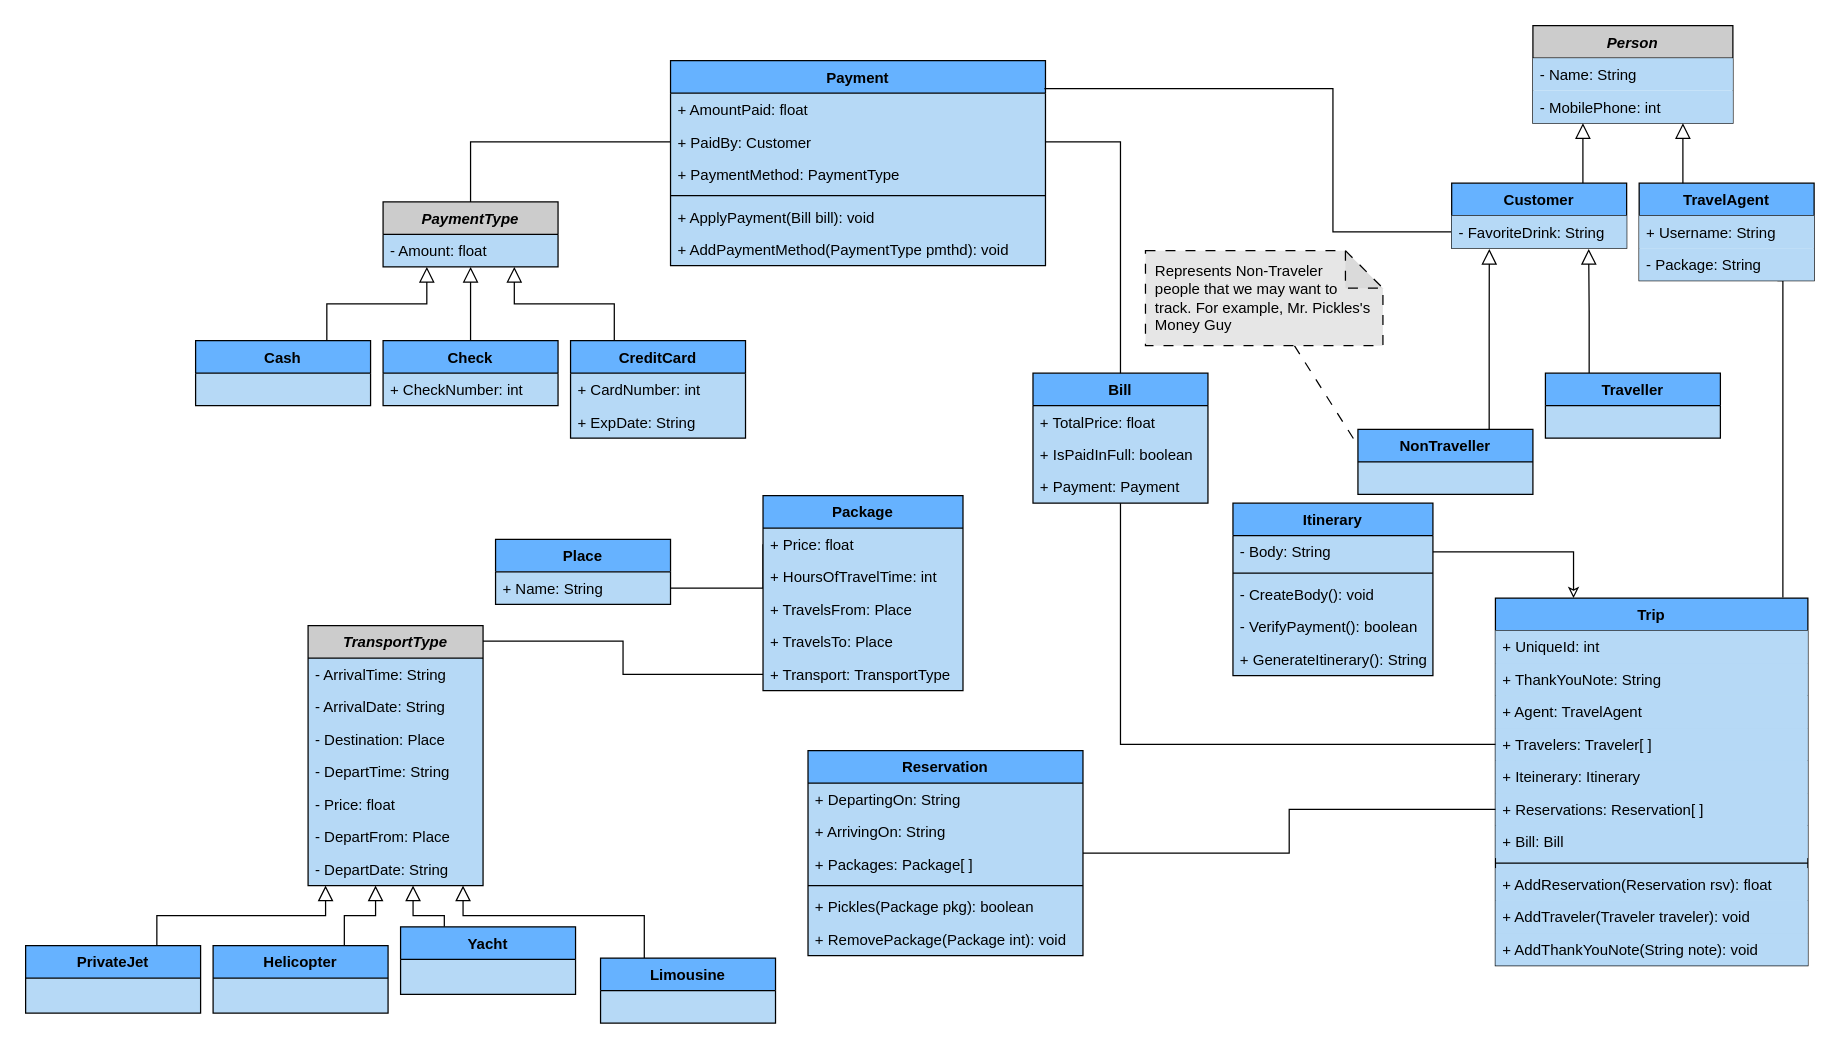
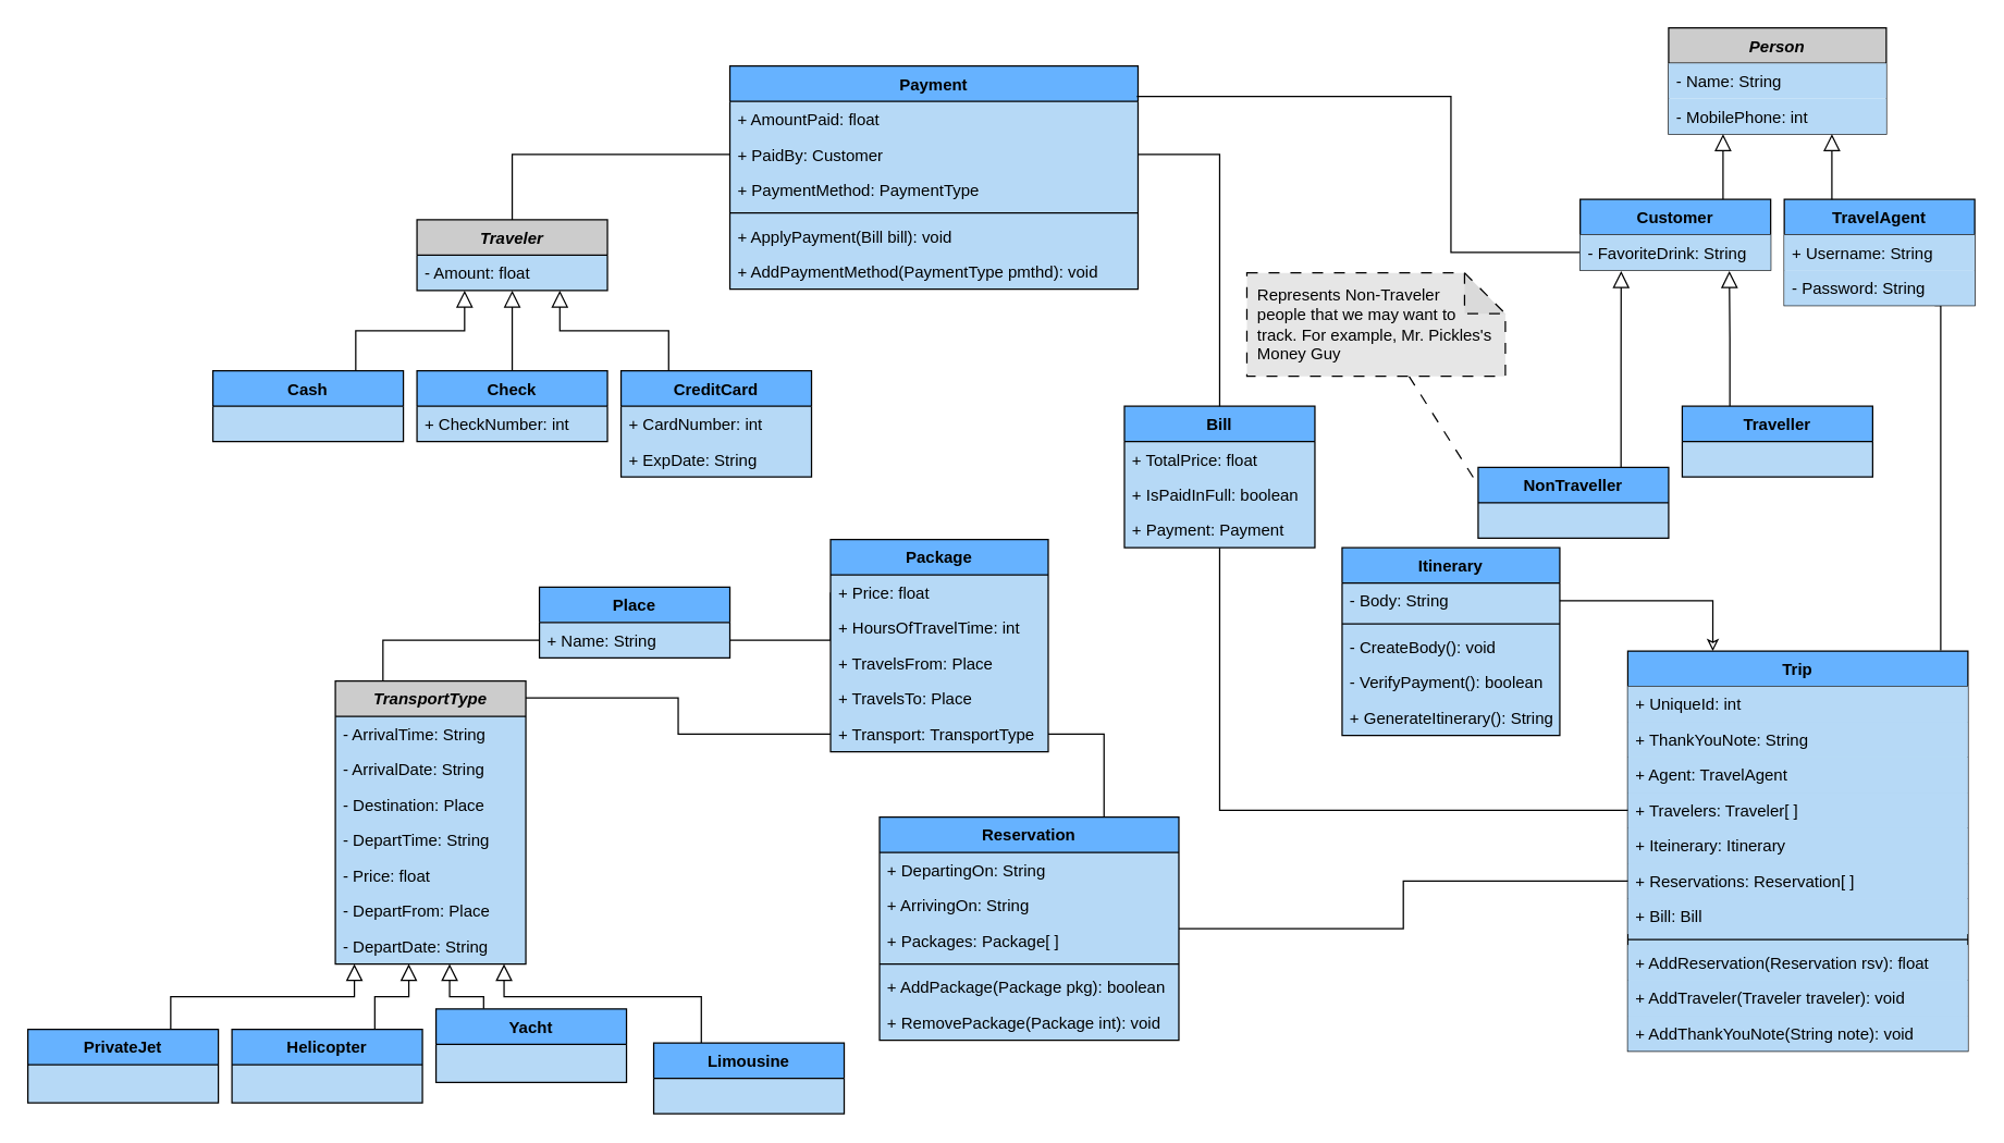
- <mxCell id="90" value="PaymentType" style="swimlane;fontStyle=3;childLayout=stackLayout;horizontal=1;startSize=26;fillColor=#CCCCCC;horizontalStack=0;resizeParent=1;resizeParentMax=0;resizeLast=0;collapsible=1;marginBottom=0;swimlaneFillColor=#B6D9F6;movable=0;resizable=0;rotatable=0;deletable=0;editable=0;connectable=0;" parent="1" vertex="1"><mxGeometry x="306" y="161" width="140" height="52" as="geometry" /></mxCell>
+ <mxCell id="90" value="Traveler" style="swimlane;fontStyle=3;childLayout=stackLayout;horizontal=1;startSize=26;fillColor=#CCCCCC;horizontalStack=0;resizeParent=1;resizeParentMax=0;resizeLast=0;collapsible=1;marginBottom=0;swimlaneFillColor=#B6D9F6;movable=0;resizable=0;rotatable=0;deletable=0;editable=0;connectable=0;" parent="1" vertex="1"><mxGeometry x="306" y="161" width="140" height="52" as="geometry" /></mxCell>
- <mxCell id="72" value="- Package: String" style="text;strokeColor=none;fillColor=#B6D9F6;align=left;verticalAlign=top;spacingLeft=4;spacingRight=4;overflow=hidden;rotatable=0;points=[[0,0.5],[1,0.5]];portConstraint=eastwest;movable=0;resizable=0;deletable=0;editable=0;connectable=0;" parent="70" vertex="1"><mxGeometry y="52" width="140" height="26" as="geometry" /></mxCell>
+ <mxCell id="72" value="- Password: String" style="text;strokeColor=none;fillColor=#B6D9F6;align=left;verticalAlign=top;spacingLeft=4;spacingRight=4;overflow=hidden;rotatable=0;points=[[0,0.5],[1,0.5]];portConstraint=eastwest;movable=0;resizable=0;deletable=0;editable=0;connectable=0;" parent="70" vertex="1"><mxGeometry y="52" width="140" height="26" as="geometry" /></mxCell>
+ <mxCell id="98" style="edgeStyle=orthogonalEdgeStyle;rounded=0;orthogonalLoop=1;jettySize=auto;html=1;entryX=0.25;entryY=0;entryDx=0;entryDy=0;endArrow=none;endFill=0;movable=0;resizable=0;rotatable=0;deletable=0;editable=0;connectable=0;" parent="1" source="27" target="61" edge="1"><mxGeometry relative="1" as="geometry" /></mxCell>
+ <mxCell id="99" style="edgeStyle=orthogonalEdgeStyle;rounded=0;orthogonalLoop=1;jettySize=auto;html=1;entryX=0.75;entryY=0;entryDx=0;entryDy=0;endArrow=none;endFill=0;movable=0;resizable=0;rotatable=0;deletable=0;editable=0;connectable=0;" parent="1" source="41" target="29" edge="1"><mxGeometry relative="1" as="geometry" /></mxCell>
- <mxCell id="34" value="+ Pickles(Package pkg): boolean" style="text;strokeColor=none;fillColor=none;align=left;verticalAlign=top;spacingLeft=4;spacingRight=4;overflow=hidden;rotatable=0;points=[[0,0.5],[1,0.5]];portConstraint=eastwest;movable=0;resizable=0;deletable=0;editable=0;connectable=0;" parent="29" vertex="1"><mxGeometry y="112" width="220" height="26" as="geometry" /></mxCell>
+ <mxCell id="34" value="+ AddPackage(Package pkg): boolean" style="text;strokeColor=none;fillColor=none;align=left;verticalAlign=top;spacingLeft=4;spacingRight=4;overflow=hidden;rotatable=0;points=[[0,0.5],[1,0.5]];portConstraint=eastwest;movable=0;resizable=0;deletable=0;editable=0;connectable=0;" parent="29" vertex="1"><mxGeometry y="112" width="220" height="26" as="geometry" /></mxCell>
